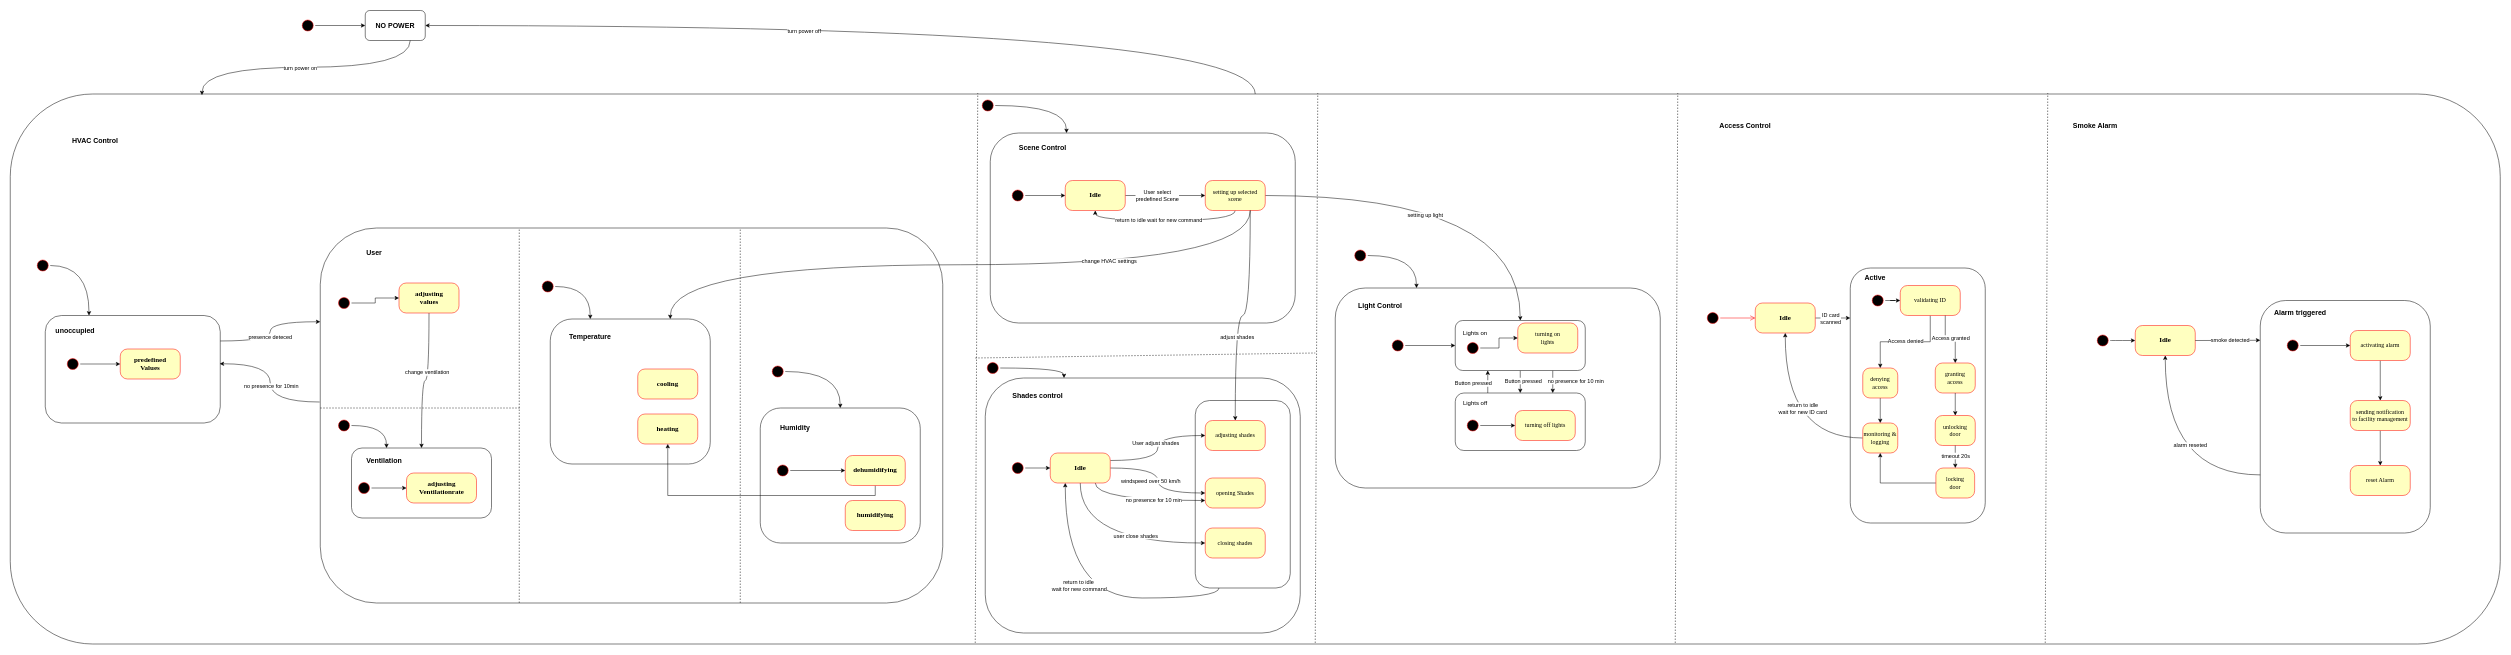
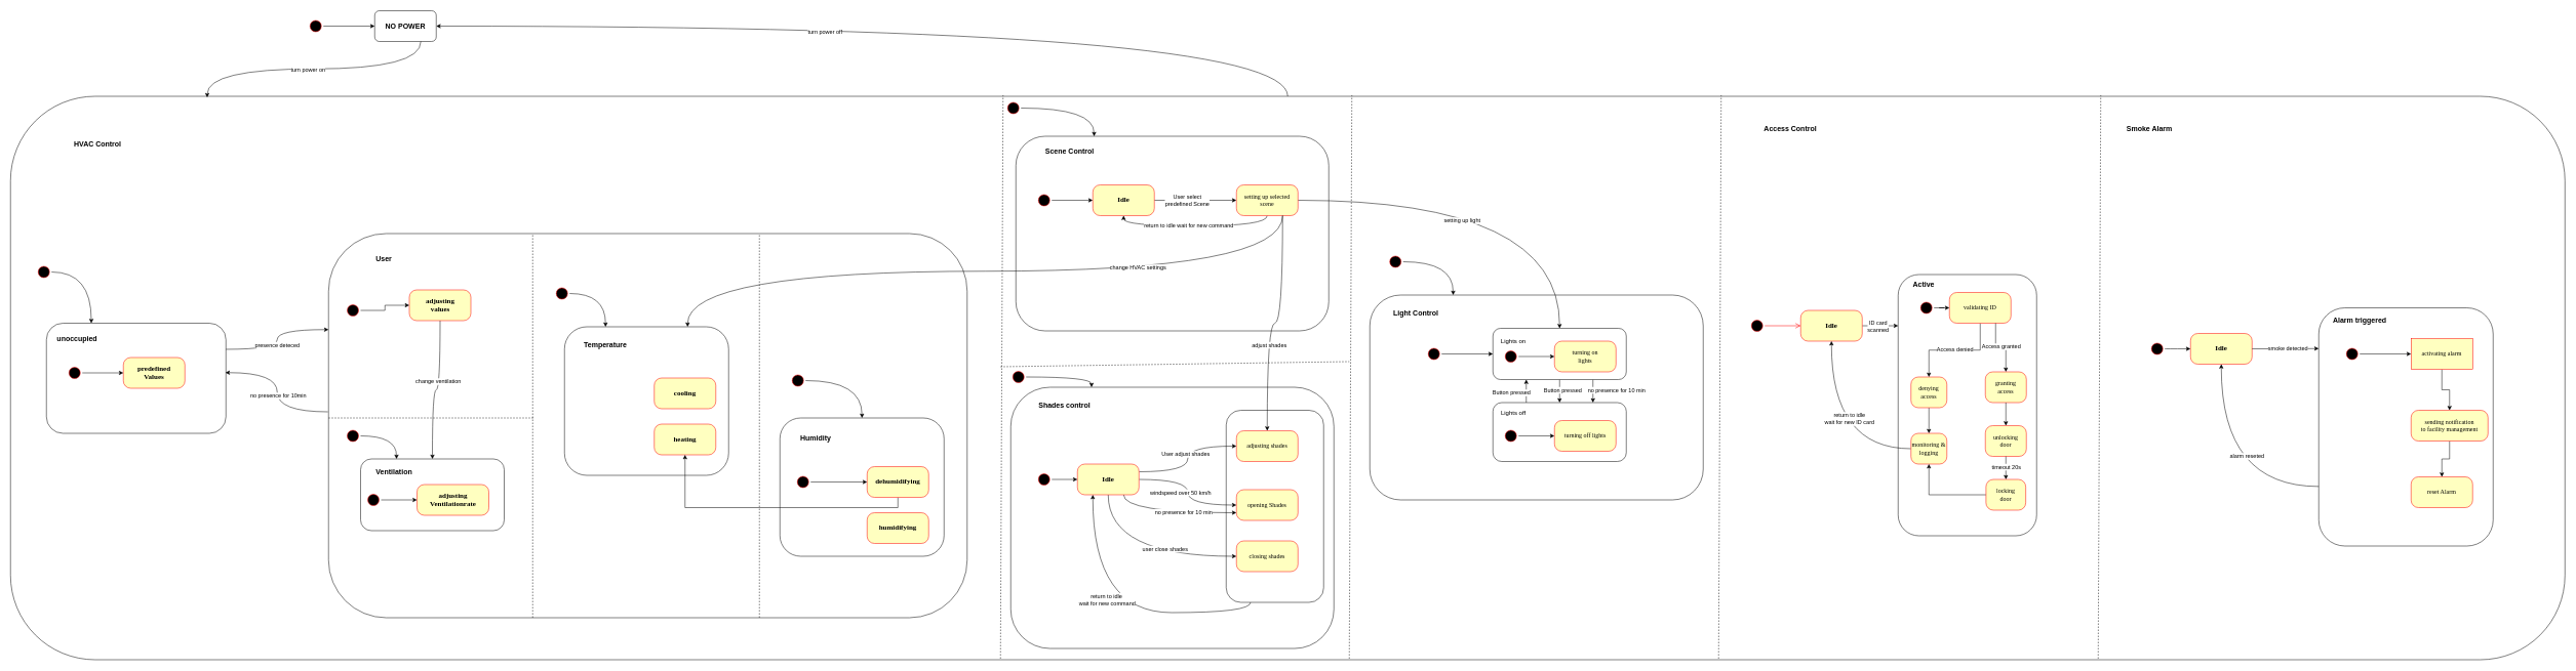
- <mxCell id="34" value="turning on&lt;div&gt;lights&lt;/div&gt;" style="rounded=1;whiteSpace=wrap;html=1;arcSize=24;fillColor=#ffffc0;strokeColor=#ff0000;shadow=0;comic=0;labelBackgroundColor=none;fontFamily=Verdana;fontSize=12;fontColor=#000000;align=center;movable=1;resizable=1;rotatable=1;deletable=1;editable=1;locked=0;connectable=1;" parent="1" vertex="1"><mxGeometry x="3035" y="645" width="120" height="60" as="geometry" /></mxCell>
+ <mxCell id="34" value="turning on&lt;div&gt;lights&lt;/div&gt;" style="rounded=1;whiteSpace=wrap;html=1;arcSize=24;fillColor=#ffffc0;strokeColor=#ff0000;shadow=0;comic=0;labelBackgroundColor=none;fontFamily=Verdana;fontSize=12;fontColor=#000000;align=center;movable=1;resizable=1;rotatable=1;deletable=1;editable=1;locked=0;connectable=1;" parent="1" vertex="1"><mxGeometry x="3030" y="665" width="120" height="60" as="geometry" /></mxCell>
- <mxCell id="69" value="activating alarm" style="rounded=1;whiteSpace=wrap;html=1;arcSize=24;fillColor=#ffffc0;strokeColor=#ff0000;shadow=0;comic=0;labelBackgroundColor=none;fontFamily=Verdana;fontSize=12;fontColor=#000000;align=center;movable=1;resizable=1;rotatable=1;deletable=1;editable=1;locked=0;connectable=1;" parent="1" vertex="1"><mxGeometry x="4700" y="660" width="120" height="60" as="geometry" /></mxCell>
+ <mxCell id="69" value="activating alarm" style="whiteSpace=wrap;html=1;arcSize=24;fillColor=#ffffc0;strokeColor=#ff0000;shadow=0;comic=0;labelBackgroundColor=none;fontFamily=Verdana;fontSize=12;fontColor=#000000;align=center;movable=1;resizable=1;rotatable=1;deletable=1;editable=1;locked=0;connectable=1;rounded=0;" parent="1" vertex="1"><mxGeometry x="4700" y="660" width="120" height="60" as="geometry" /></mxCell>
- <mxCell id="71" value="sending notification&lt;div&gt;to facility management&lt;/div&gt;" style="rounded=1;whiteSpace=wrap;html=1;arcSize=24;fillColor=#ffffc0;strokeColor=#ff0000;shadow=0;comic=0;labelBackgroundColor=none;fontFamily=Verdana;fontSize=12;fontColor=#000000;align=center;movable=1;resizable=1;rotatable=1;deletable=1;editable=1;locked=0;connectable=1;" parent="1" vertex="1"><mxGeometry x="4700" y="800" width="120" height="60" as="geometry" /></mxCell>
+ <mxCell id="71" value="sending notification&lt;div&gt;to facility management&lt;/div&gt;" style="rounded=1;whiteSpace=wrap;html=1;arcSize=24;fillColor=#ffffc0;strokeColor=#ff0000;shadow=0;comic=0;labelBackgroundColor=none;fontFamily=Verdana;fontSize=12;fontColor=#000000;align=center;movable=1;resizable=1;rotatable=1;deletable=1;editable=1;locked=0;connectable=1;" parent="1" vertex="1"><mxGeometry x="4700" y="800" width="150" height="60" as="geometry" /></mxCell>
